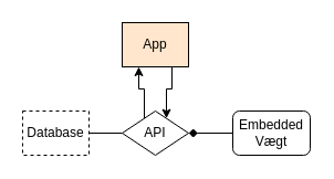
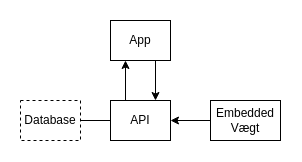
- <mxCell id="3" value="App" style="whiteSpace=wrap;html=1;fillColor=#ffe6cc;" vertex="1" parent="1"><mxGeometry x="110" y="20" width="60" height="40" as="geometry" /></mxCell>
+ <mxCell id="3" value="App" style="whiteSpace=wrap;html=1;" vertex="1" parent="1"><mxGeometry x="110" y="20" width="60" height="40" as="geometry" /></mxCell>
- <mxCell id="8" value="API" style="rhombus;whiteSpace=wrap;html=1;" vertex="1" parent="1"><mxGeometry x="110" y="100" width="60" height="40" as="geometry" /></mxCell>
+ <mxCell id="8" value="API" style="whiteSpace=wrap;html=1;" vertex="1" parent="1"><mxGeometry x="110" y="100" width="60" height="40" as="geometry" /></mxCell>
- <mxCell id="4" value="" style="edgeStyle=orthogonalEdgeStyle;rounded=0;orthogonalLoop=1;jettySize=auto;html=1;endArrow=diamond;" edge="1" parent="1" source="5" target="8"><mxGeometry relative="1" as="geometry" /></mxCell>
+ <mxCell id="4" value="" style="edgeStyle=orthogonalEdgeStyle;rounded=0;orthogonalLoop=1;jettySize=auto;html=1;" edge="1" parent="1" source="5" target="8"><mxGeometry relative="1" as="geometry" /></mxCell>
- <mxCell id="5" value="Embedded Vægt" style="whiteSpace=wrap;html=1;rounded=1;" vertex="1" parent="1"><mxGeometry x="210" y="100" width="70" height="40" as="geometry" /></mxCell>
+ <mxCell id="5" value="Embedded Vægt" style="whiteSpace=wrap;html=1;" vertex="1" parent="1"><mxGeometry x="210" y="100" width="70" height="40" as="geometry" /></mxCell>
